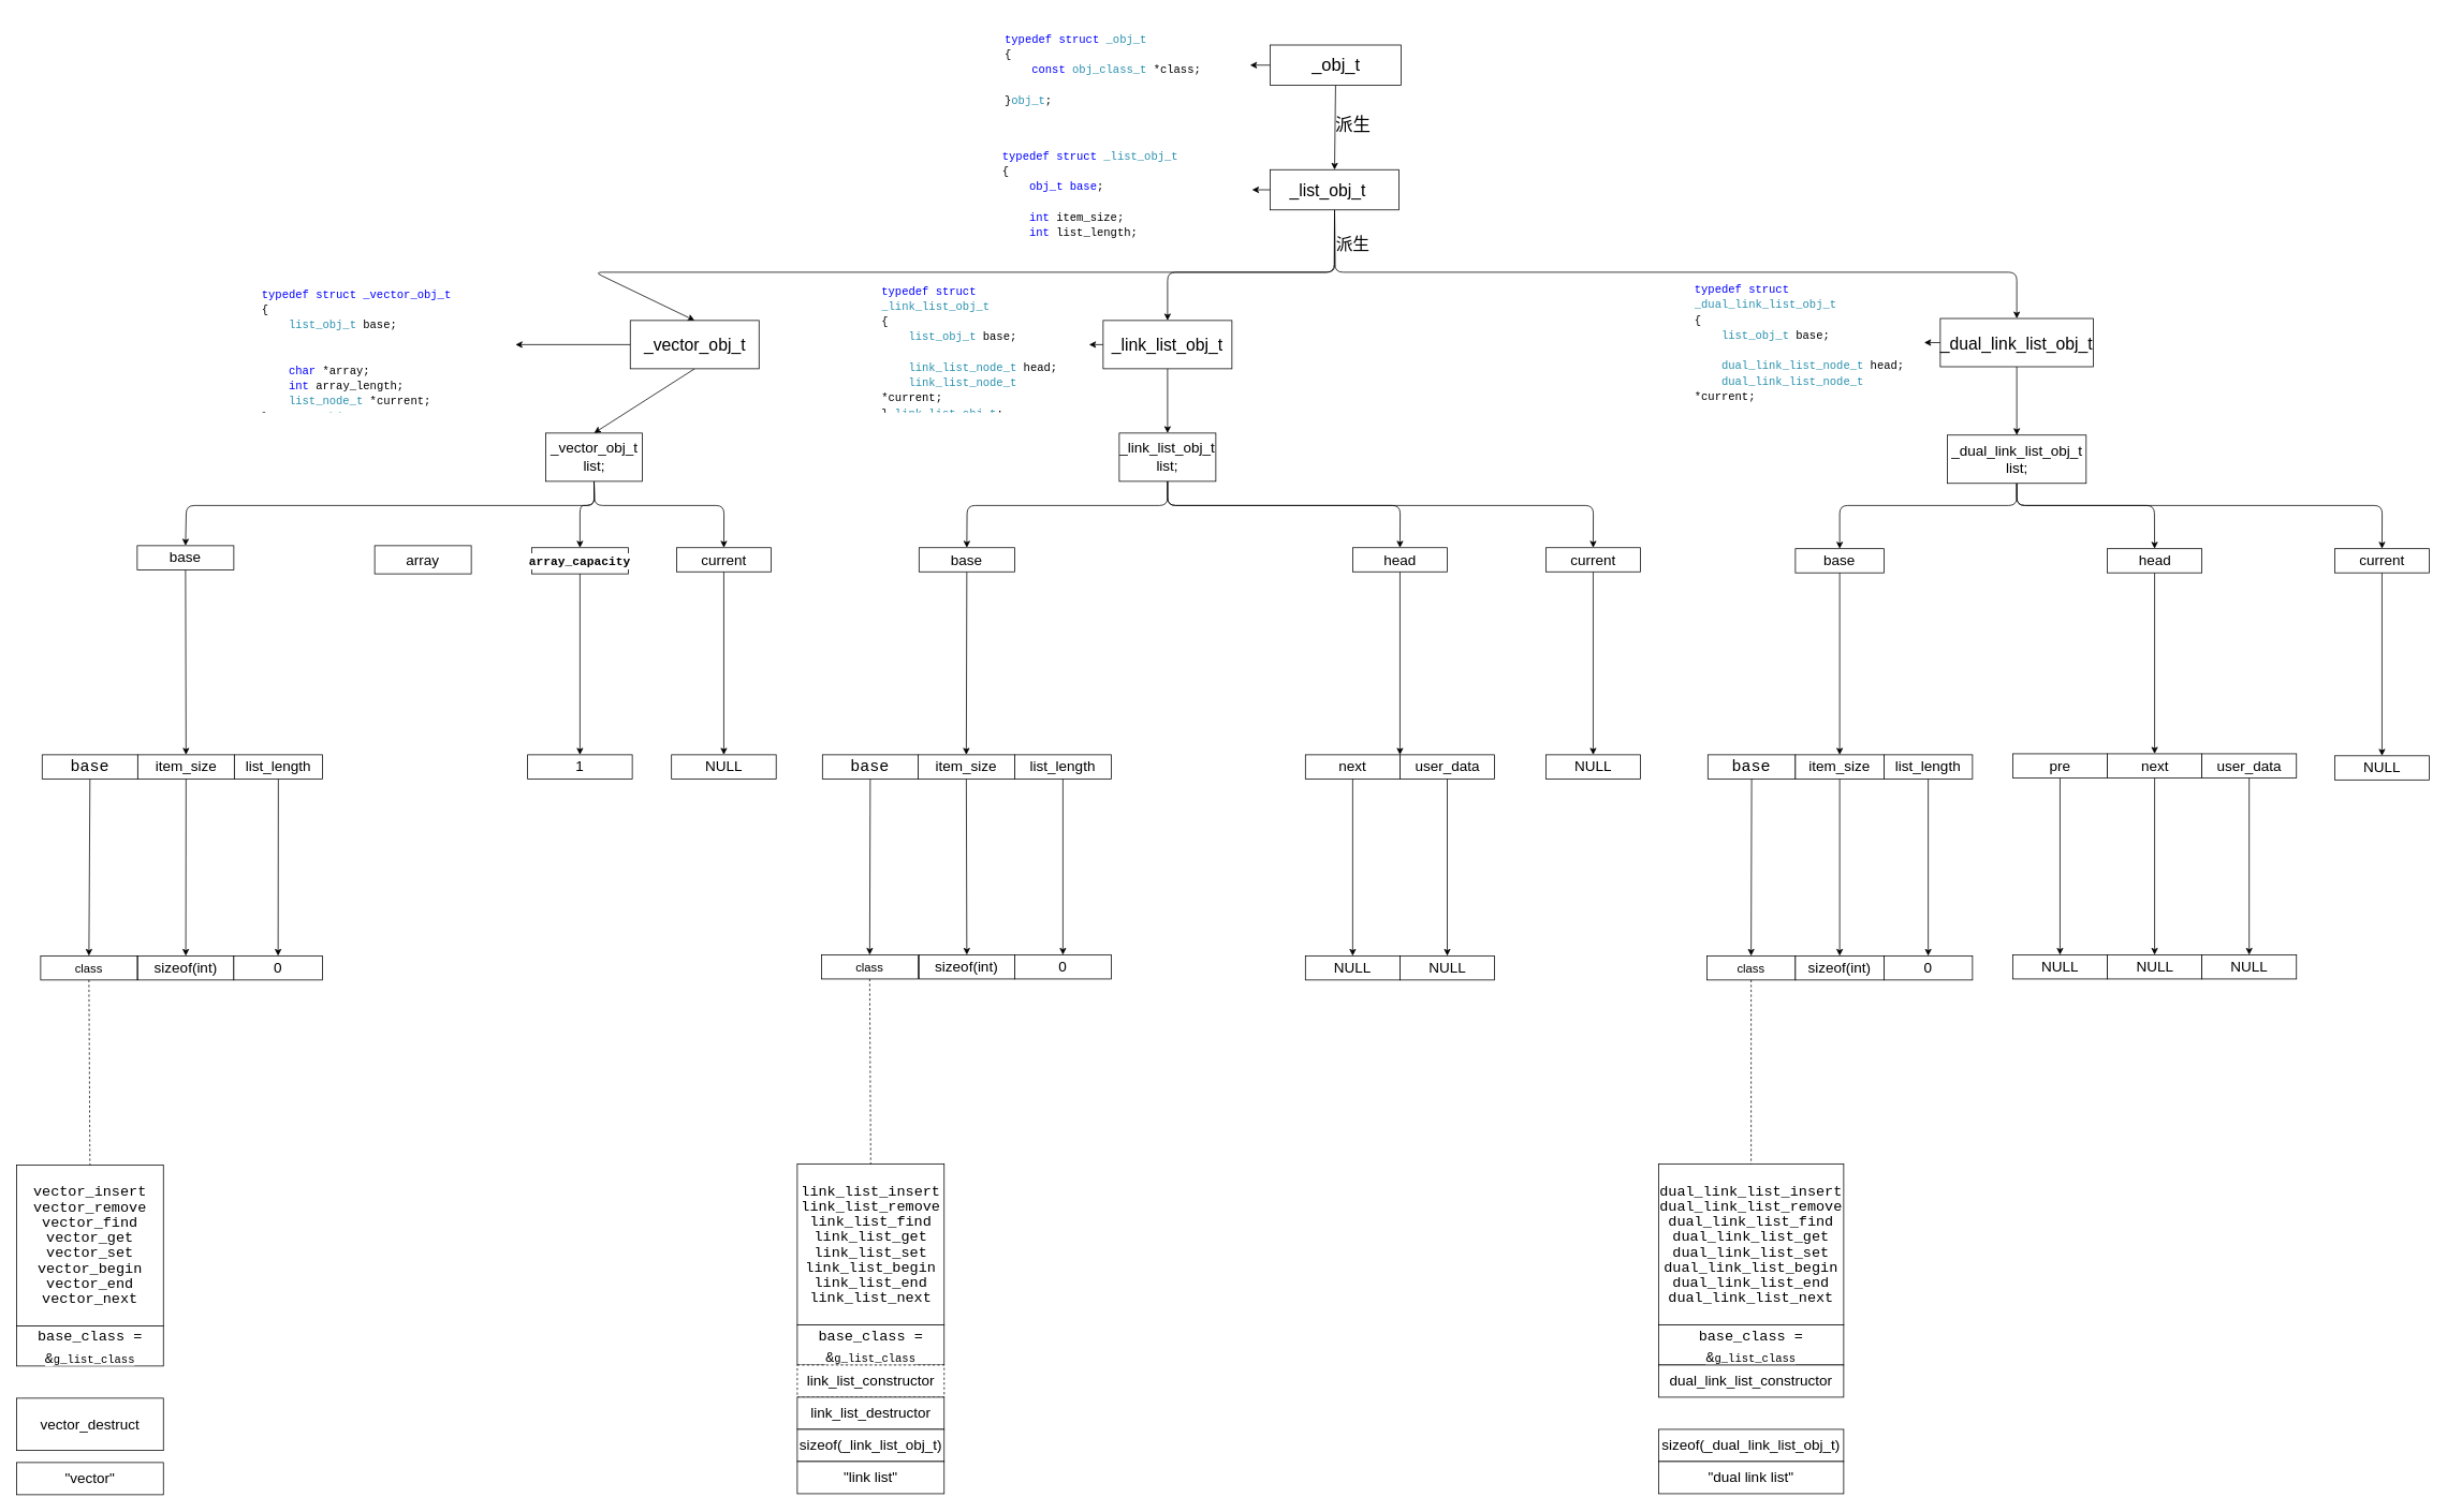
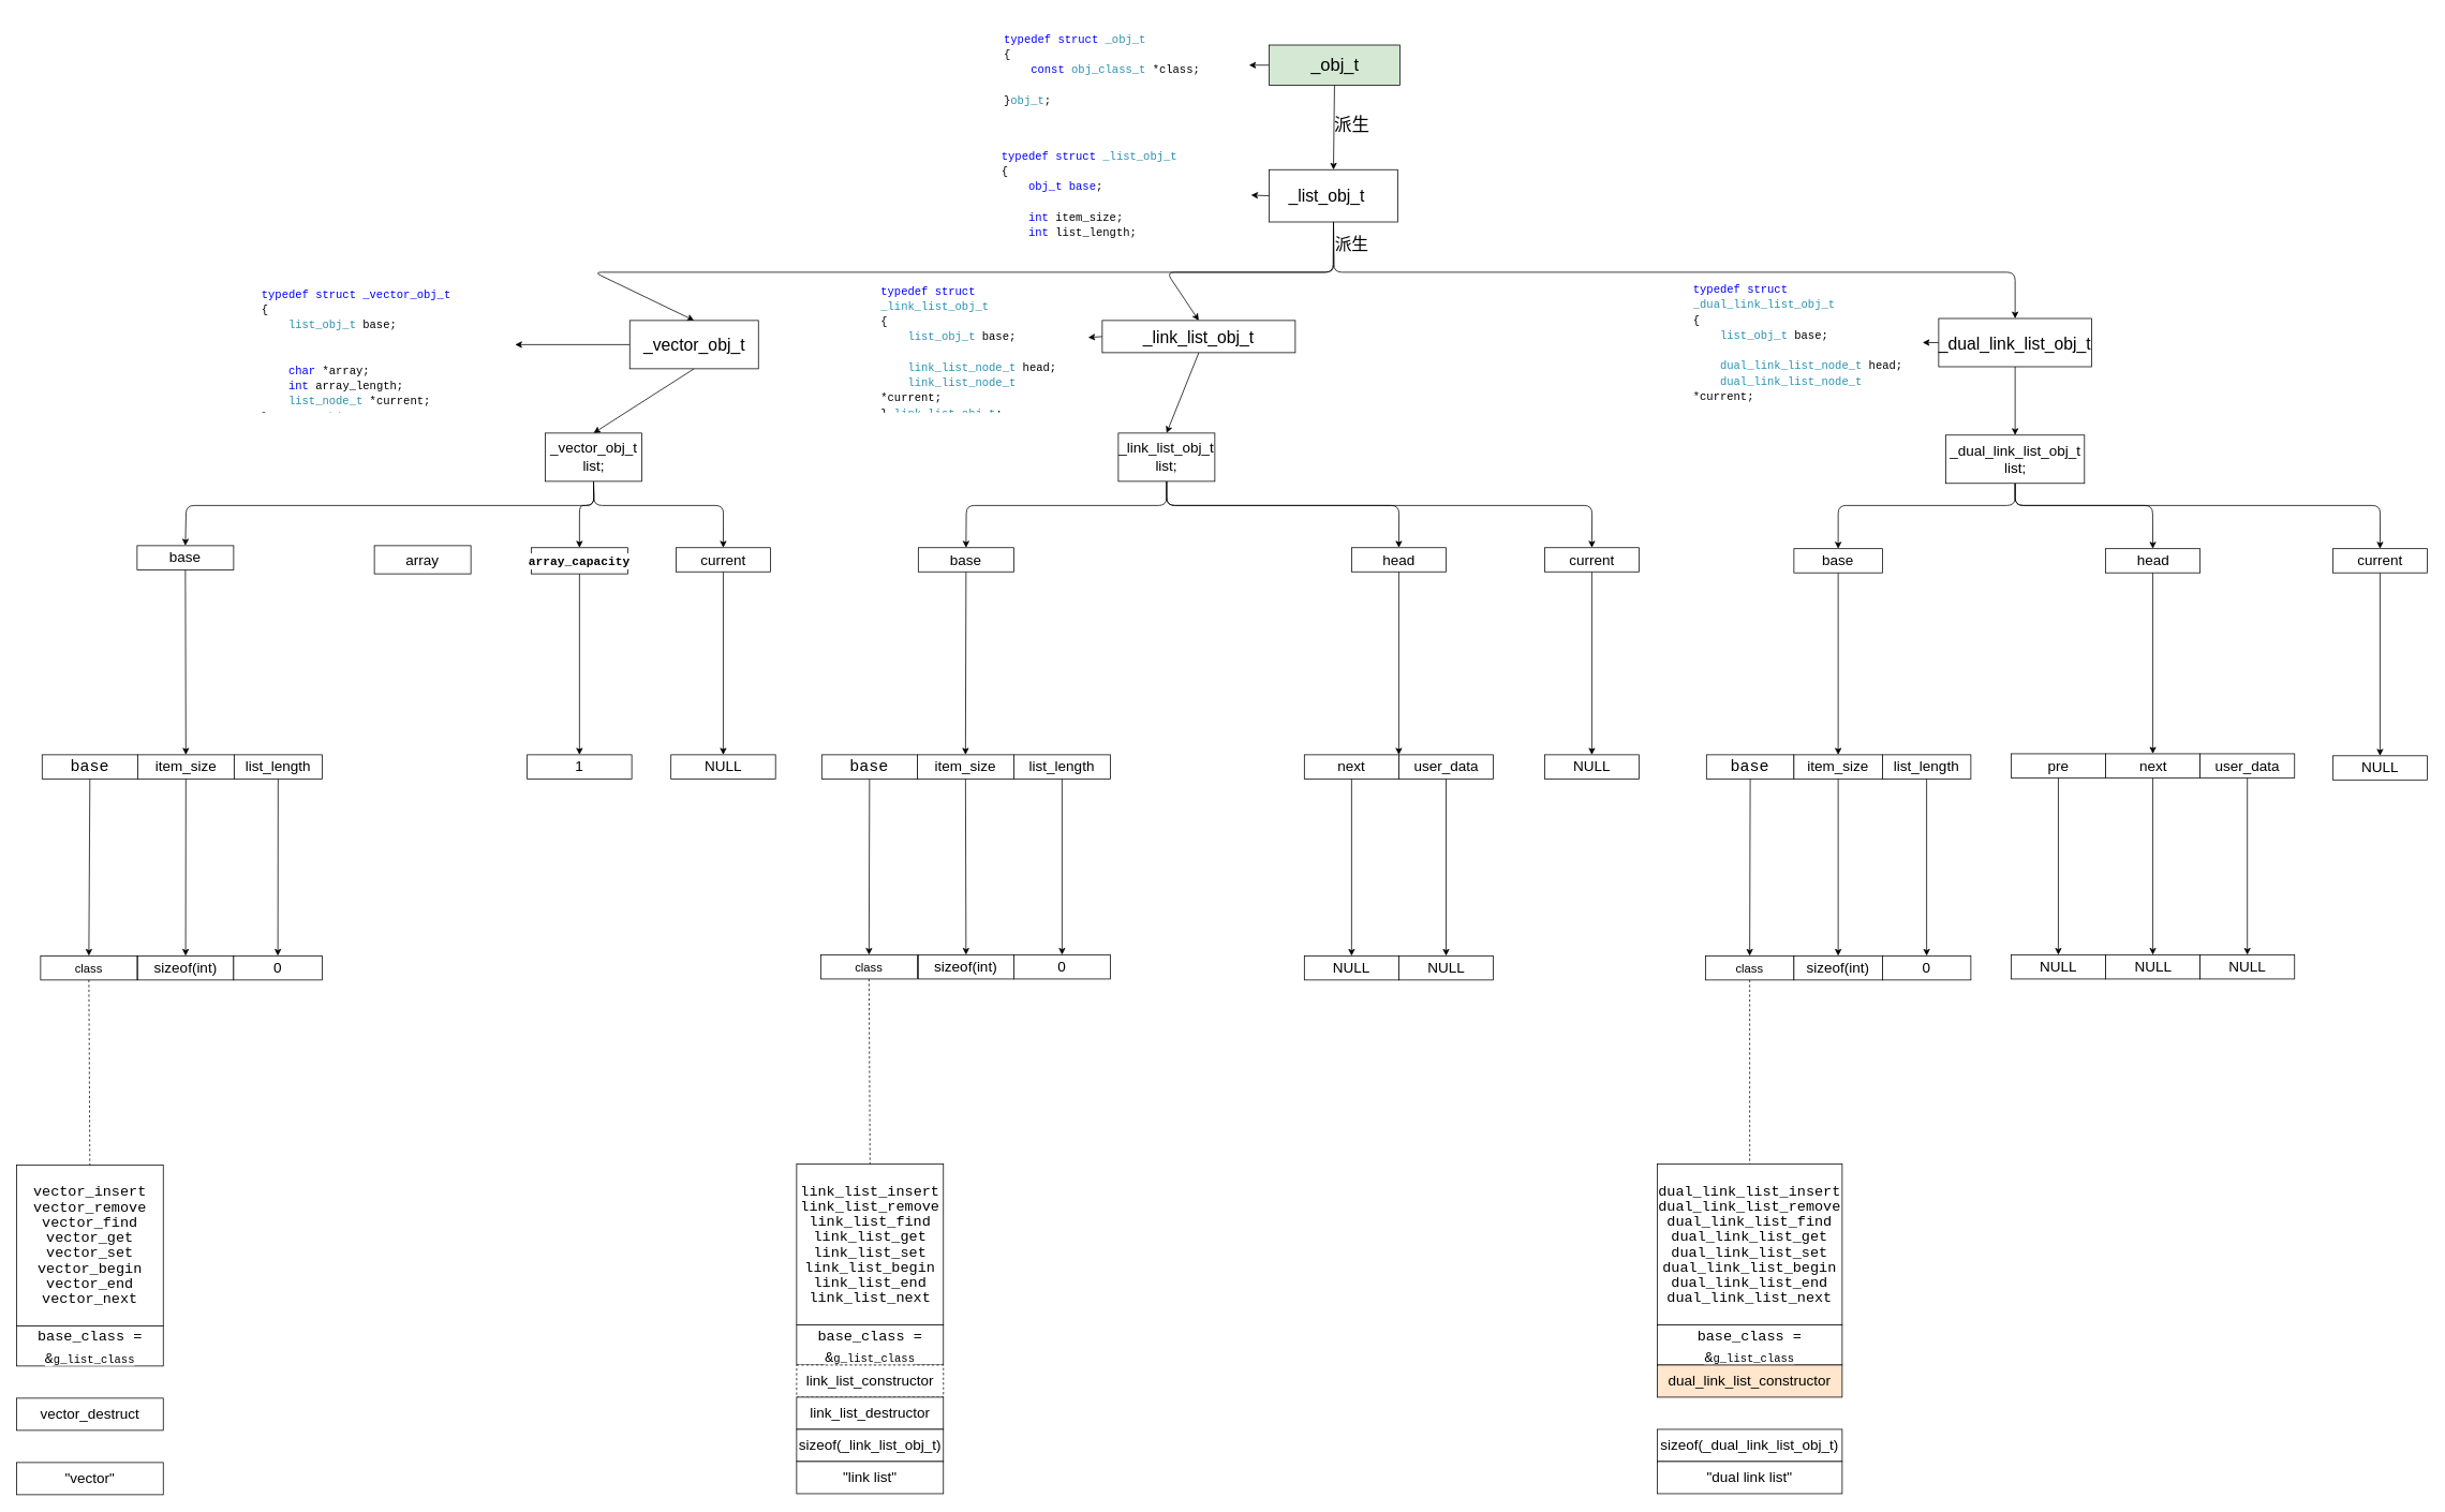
- <mxCell id="19" value="&lt;font style=&quot;font-size: 22px&quot;&gt;_obj_t&lt;/font&gt;" style="rounded=0;whiteSpace=wrap;html=1;" vertex="1" parent="1"><mxGeometry x="1577.5" y="55.5" width="162.5" height="50" as="geometry" /></mxCell>
+ <mxCell id="19" value="&lt;font style=&quot;font-size: 22px&quot;&gt;_obj_t&lt;/font&gt;" style="rounded=0;whiteSpace=wrap;html=1;fillColor=#d5e8d4;" vertex="1" parent="1"><mxGeometry x="1577.5" y="55.5" width="162.5" height="50" as="geometry" /></mxCell>
- <mxCell id="6" value="&lt;font style=&quot;font-size: 21px&quot;&gt;_list_obj_t&amp;nbsp; &amp;nbsp;&lt;/font&gt;" style="rounded=0;whiteSpace=wrap;html=1;" parent="1" vertex="1"><mxGeometry x="1577.5" y="210.5" width="160" height="50" as="geometry" /></mxCell>
+ <mxCell id="6" value="&lt;font style=&quot;font-size: 21px&quot;&gt;_list_obj_t&amp;nbsp; &amp;nbsp;&lt;/font&gt;" style="rounded=0;whiteSpace=wrap;html=1;" parent="1" vertex="1"><mxGeometry x="1577.5" y="210.5" width="160" height="65" as="geometry" /></mxCell>
- <mxCell id="48" value="_link_list_obj_t" style="rounded=0;whiteSpace=wrap;html=1;fontSize=21;" vertex="1" parent="1"><mxGeometry x="1370" y="398" width="160" height="60" as="geometry" /></mxCell>
+ <mxCell id="48" value="_link_list_obj_t" style="rounded=0;whiteSpace=wrap;html=1;fontSize=21;" vertex="1" parent="1"><mxGeometry x="1370" y="398" width="240" height="40" as="geometry" /></mxCell>
- <mxCell id="94" value="dual_link_list_constructor" style="rounded=0;whiteSpace=wrap;html=1;fontSize=18;strokeColor=#000000;direction=east;" vertex="1" parent="1"><mxGeometry x="2060" y="1696.75" width="230" height="40" as="geometry" /></mxCell>
+ <mxCell id="94" value="dual_link_list_constructor" style="rounded=0;whiteSpace=wrap;html=1;fontSize=18;strokeColor=#000000;direction=east;fillColor=#ffe6cc;" vertex="1" parent="1"><mxGeometry x="2060" y="1696.75" width="230" height="40" as="geometry" /></mxCell>
- <mxCell id="24" value="vector_destruct" style="rounded=0;whiteSpace=wrap;html=1;fontSize=18;strokeColor=#000000;direction=east;" vertex="1" parent="1"><mxGeometry x="20" y="1738" width="182.5" height="65" as="geometry" /></mxCell>
+ <mxCell id="24" value="vector_destruct" style="rounded=0;whiteSpace=wrap;html=1;fontSize=18;strokeColor=#000000;direction=east;" vertex="1" parent="1"><mxGeometry x="20" y="1738" width="182.5" height="40" as="geometry" /></mxCell>
